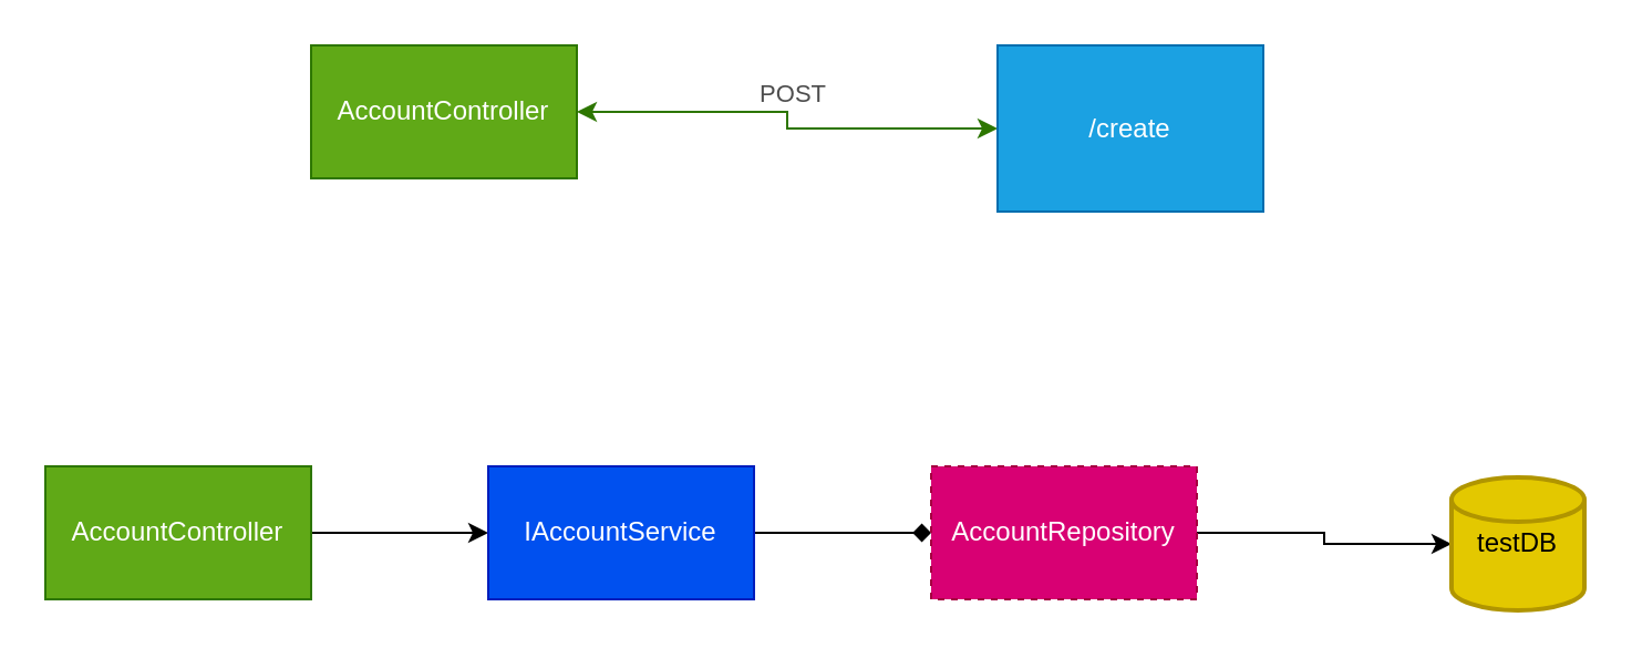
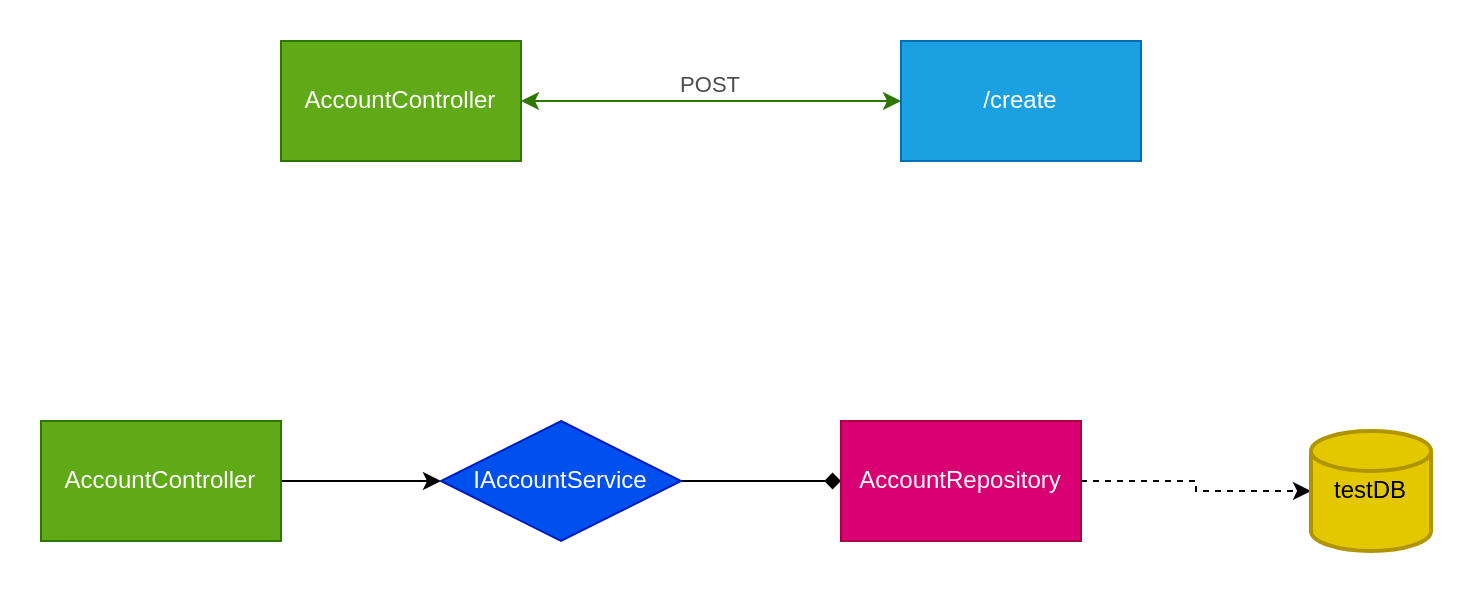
- <mxCell id="5" value="/create" style="rounded=0;whiteSpace=wrap;html=1;fillColor=#1ba1e2;fontColor=#ffffff;strokeColor=#006EAF;" vertex="1" parent="1"><mxGeometry x="450" y="20" width="120" height="75" as="geometry" /></mxCell>
+ <mxCell id="5" value="/create" style="rounded=0;whiteSpace=wrap;html=1;fillColor=#1ba1e2;fontColor=#ffffff;strokeColor=#006EAF;" vertex="1" parent="1"><mxGeometry x="450" y="20" width="120" height="60" as="geometry" /></mxCell>
- <mxCell id="9" value="IAccountService" style="rounded=0;whiteSpace=wrap;html=1;fillColor=#0050ef;fontColor=#ffffff;strokeColor=#001DBC;" vertex="1" parent="1"><mxGeometry x="220" y="210" width="120" height="60" as="geometry" /></mxCell>
+ <mxCell id="9" value="IAccountService" style="rhombus;whiteSpace=wrap;html=1;fillColor=#0050ef;fontColor=#ffffff;strokeColor=#001DBC;" vertex="1" parent="1"><mxGeometry x="220" y="210" width="120" height="60" as="geometry" /></mxCell>
- <mxCell id="11" value="AccountRepository" style="rounded=0;whiteSpace=wrap;html=1;fillColor=#d80073;fontColor=#ffffff;strokeColor=#A50040;dashed=1;" vertex="1" parent="1"><mxGeometry x="420" y="210" width="120" height="60" as="geometry" /></mxCell>
+ <mxCell id="11" value="AccountRepository" style="rounded=0;whiteSpace=wrap;html=1;fillColor=#d80073;fontColor=#ffffff;strokeColor=#A50040;" vertex="1" parent="1"><mxGeometry x="420" y="210" width="120" height="60" as="geometry" /></mxCell>
- <mxCell id="10" style="edgeStyle=orthogonalEdgeStyle;rounded=0;orthogonalLoop=1;jettySize=auto;html=1;" edge="1" parent="1" source="11" target="12"><mxGeometry relative="1" as="geometry" /></mxCell>
+ <mxCell id="10" style="edgeStyle=orthogonalEdgeStyle;rounded=0;orthogonalLoop=1;jettySize=auto;html=1;dashed=1;" edge="1" parent="1" source="11" target="12"><mxGeometry relative="1" as="geometry" /></mxCell>
